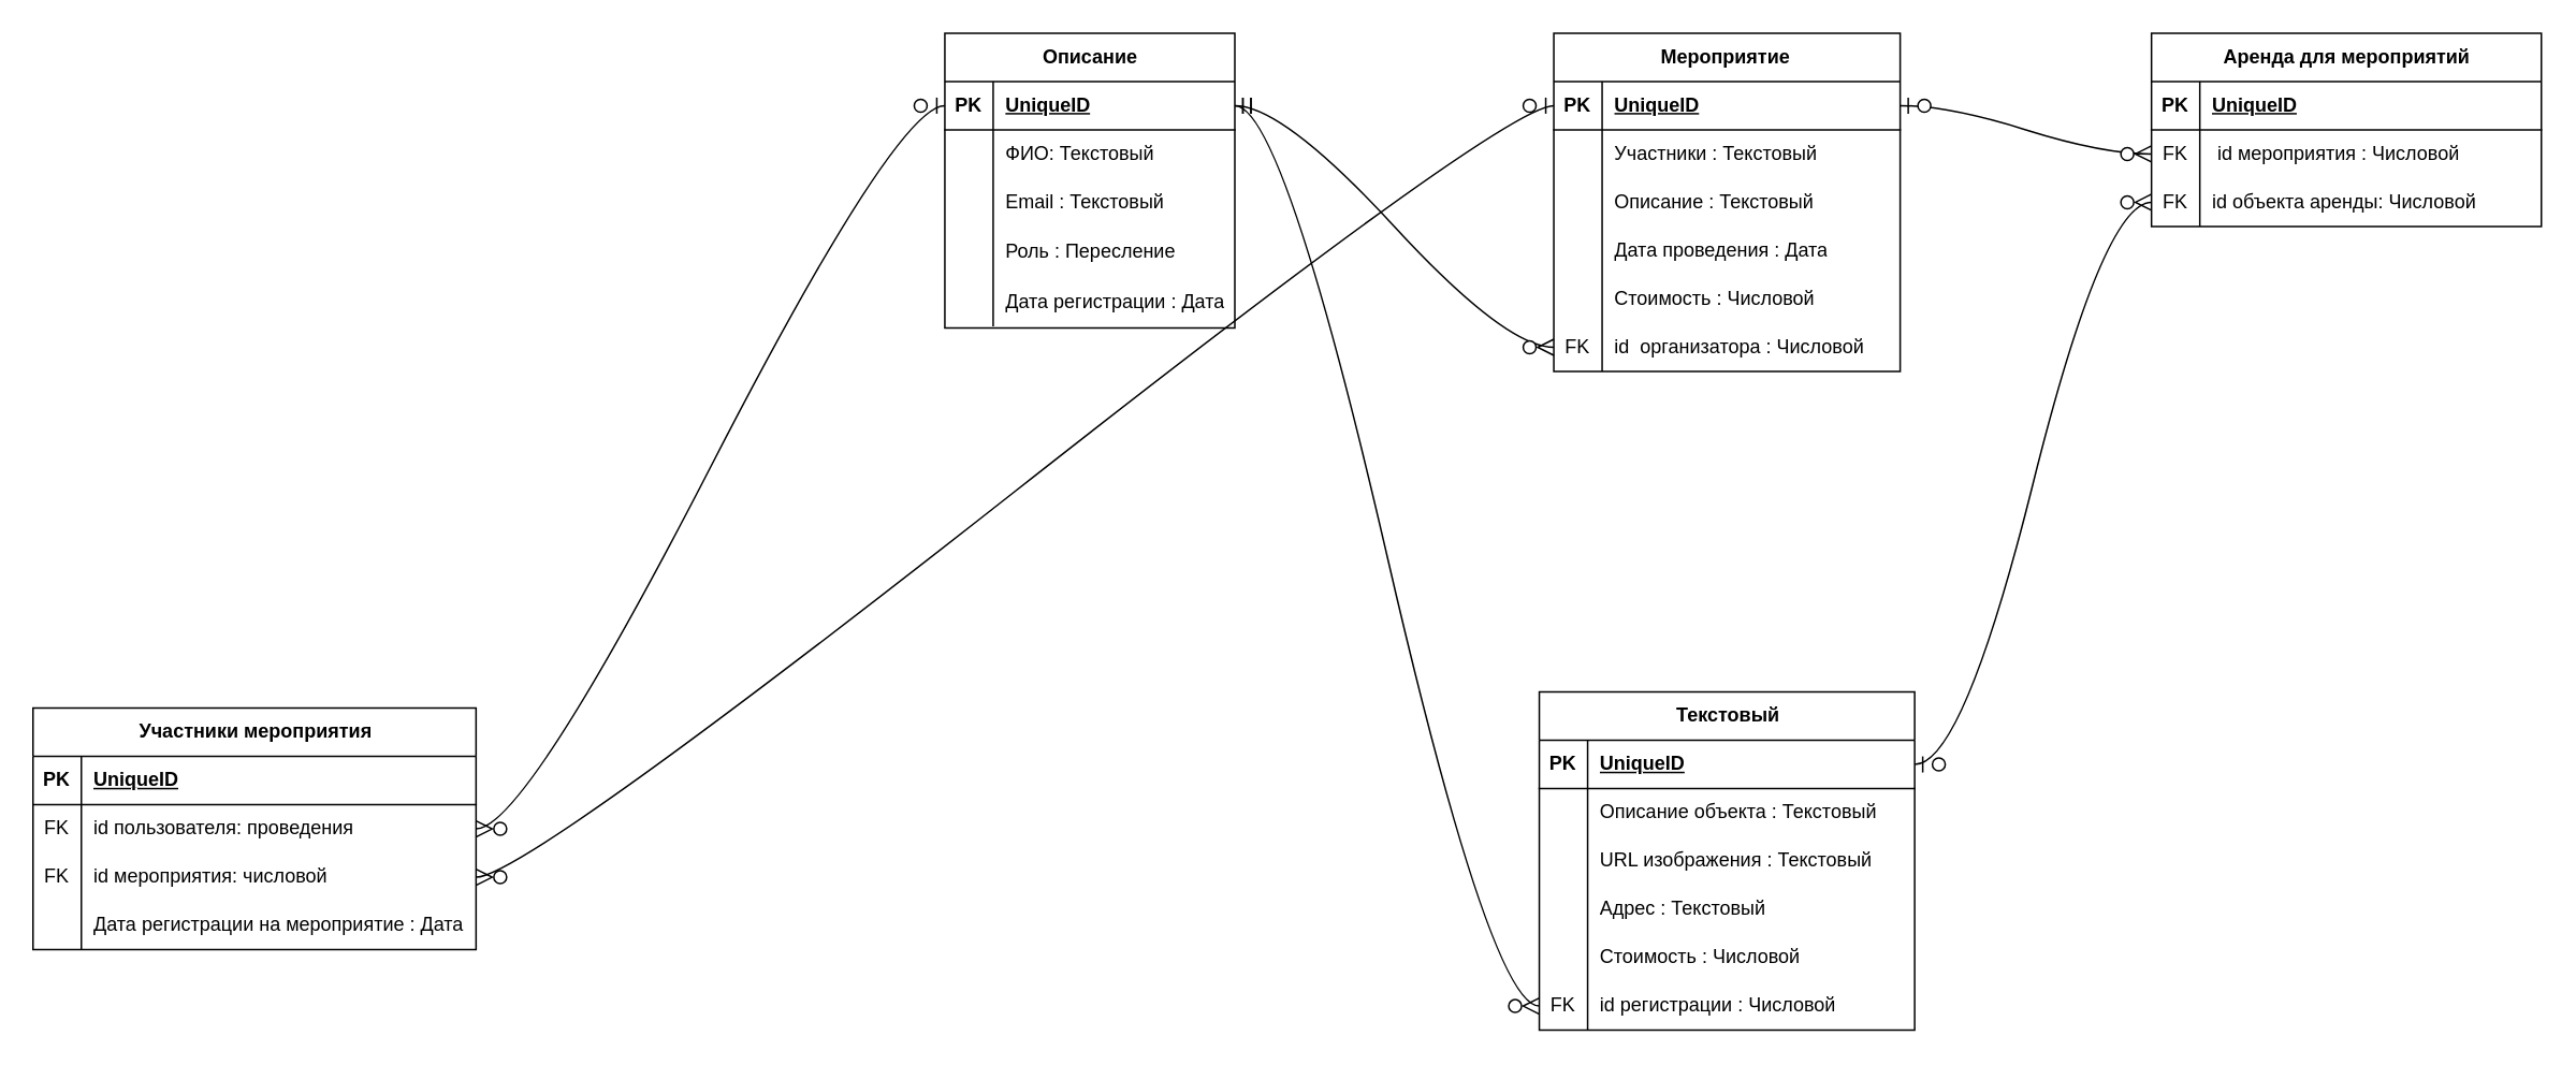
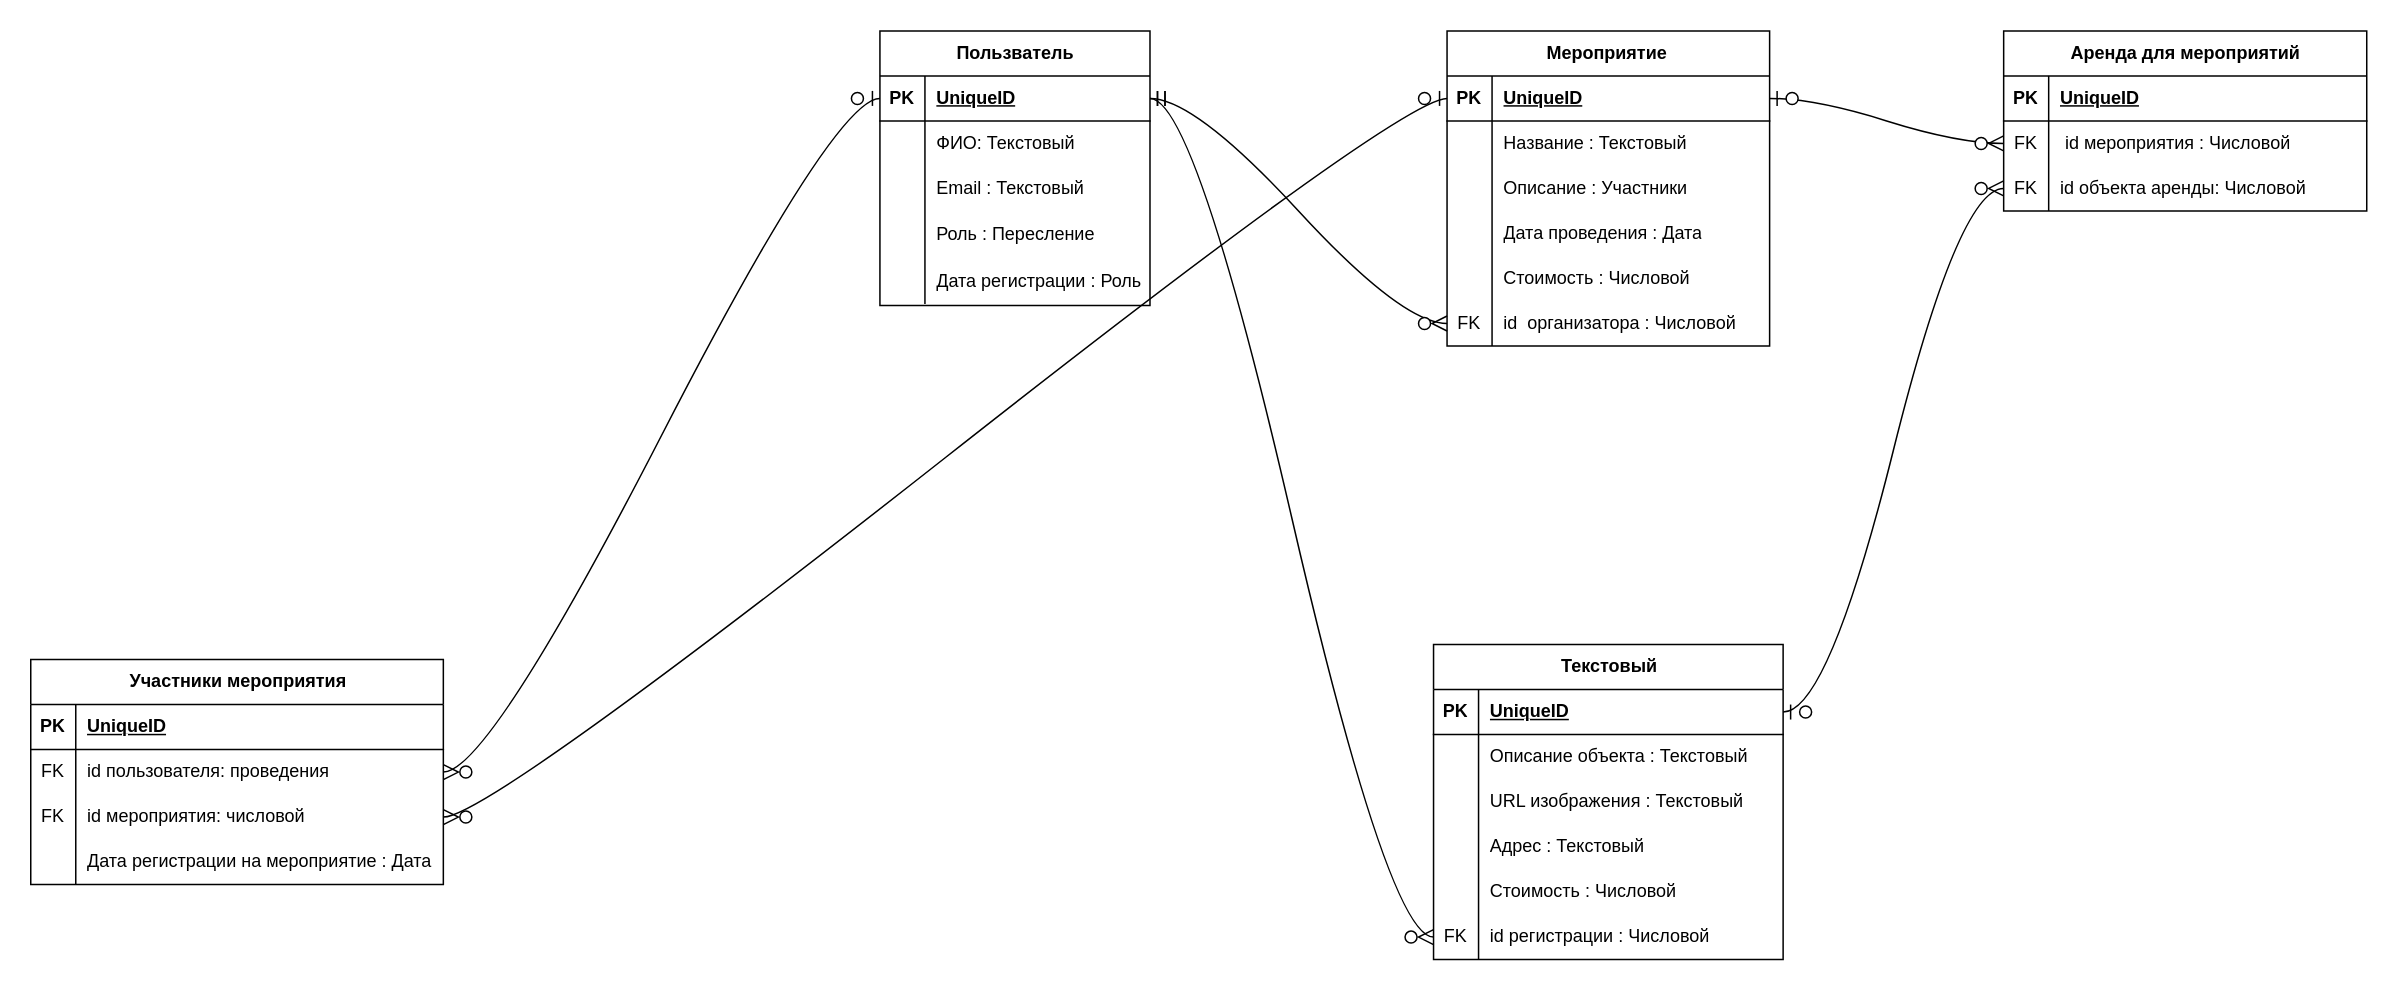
- <mxCell id="53" value="Описание" style="shape=table;startSize=30;container=1;collapsible=1;childLayout=tableLayout;fixedRows=1;rowLines=0;fontStyle=1;align=center;resizeLast=1;html=1;" vertex="1" parent="1"><mxGeometry x="586" y="20" width="180" height="183" as="geometry" /></mxCell>
+ <mxCell id="53" value="Пользватель" style="shape=table;startSize=30;container=1;collapsible=1;childLayout=tableLayout;fixedRows=1;rowLines=0;fontStyle=1;align=center;resizeLast=1;html=1;" vertex="1" parent="1"><mxGeometry x="586" y="20" width="180" height="183" as="geometry" /></mxCell>
- <mxCell id="40" value="Участники : Текстовый" style="shape=partialRectangle;connectable=0;fillColor=none;top=0;left=0;bottom=0;right=0;align=left;spacingLeft=6;overflow=hidden;whiteSpace=wrap;html=1;" vertex="1" parent="38"><mxGeometry x="30" width="185" height="30" as="geometry"><mxRectangle width="185" height="30" as="alternateBounds" /></mxGeometry></mxCell>
+ <mxCell id="40" value="Название : Текстовый" style="shape=partialRectangle;connectable=0;fillColor=none;top=0;left=0;bottom=0;right=0;align=left;spacingLeft=6;overflow=hidden;whiteSpace=wrap;html=1;" vertex="1" parent="38"><mxGeometry x="30" width="185" height="30" as="geometry"><mxRectangle width="185" height="30" as="alternateBounds" /></mxGeometry></mxCell>
- <mxCell id="43" value="Описание : Текстовый" style="shape=partialRectangle;connectable=0;fillColor=none;top=0;left=0;bottom=0;right=0;align=left;spacingLeft=6;overflow=hidden;whiteSpace=wrap;html=1;" vertex="1" parent="41"><mxGeometry x="30" width="185" height="30" as="geometry"><mxRectangle width="185" height="30" as="alternateBounds" /></mxGeometry></mxCell>
+ <mxCell id="43" value="Описание : Участники" style="shape=partialRectangle;connectable=0;fillColor=none;top=0;left=0;bottom=0;right=0;align=left;spacingLeft=6;overflow=hidden;whiteSpace=wrap;html=1;" vertex="1" parent="41"><mxGeometry x="30" width="185" height="30" as="geometry"><mxRectangle width="185" height="30" as="alternateBounds" /></mxGeometry></mxCell>
- <mxCell id="68" value="Дата регистрации : Дата" style="shape=partialRectangle;connectable=0;fillColor=none;top=0;left=0;bottom=0;right=0;align=left;spacingLeft=6;overflow=hidden;whiteSpace=wrap;html=1;" vertex="1" parent="66"><mxGeometry x="30" width="150" height="31" as="geometry"><mxRectangle width="150" height="31" as="alternateBounds" /></mxGeometry></mxCell>
+ <mxCell id="68" value="Дата регистрации : Роль" style="shape=partialRectangle;connectable=0;fillColor=none;top=0;left=0;bottom=0;right=0;align=left;spacingLeft=6;overflow=hidden;whiteSpace=wrap;html=1;" vertex="1" parent="66"><mxGeometry x="30" width="150" height="31" as="geometry"><mxRectangle width="150" height="31" as="alternateBounds" /></mxGeometry></mxCell>
